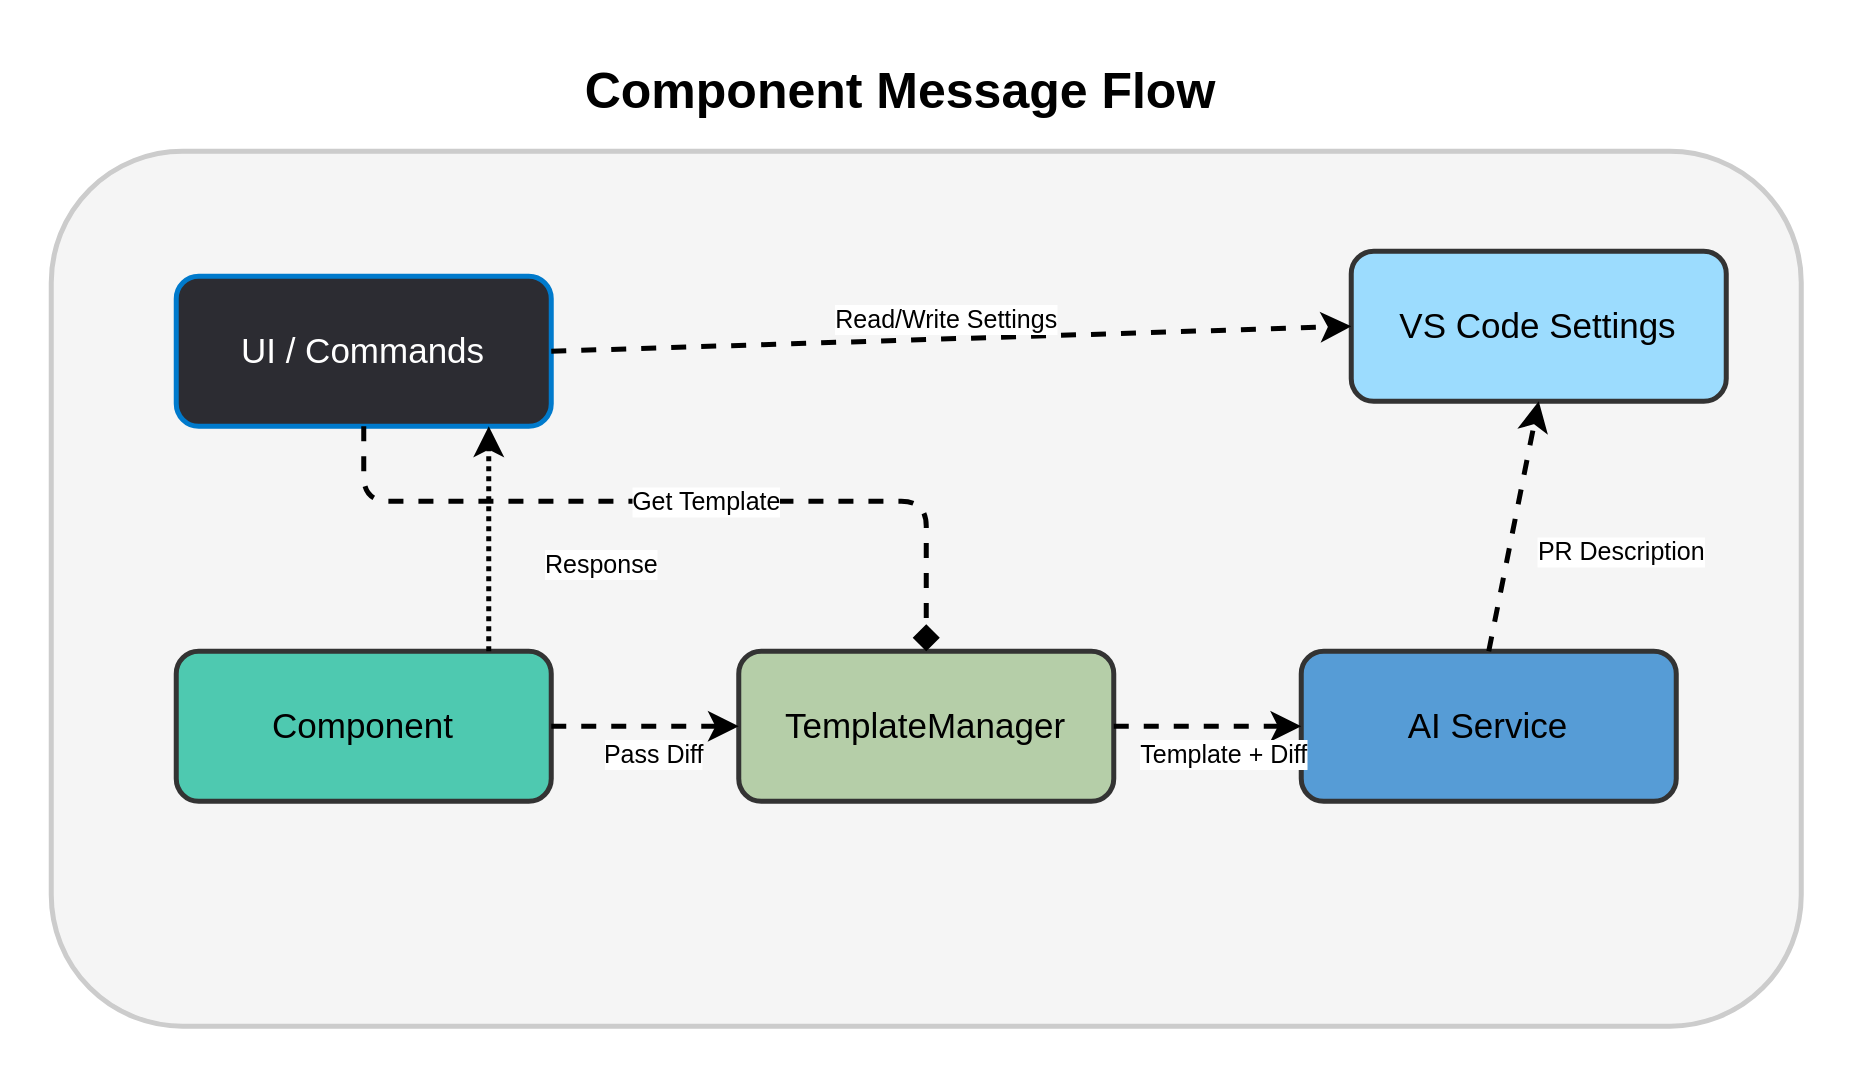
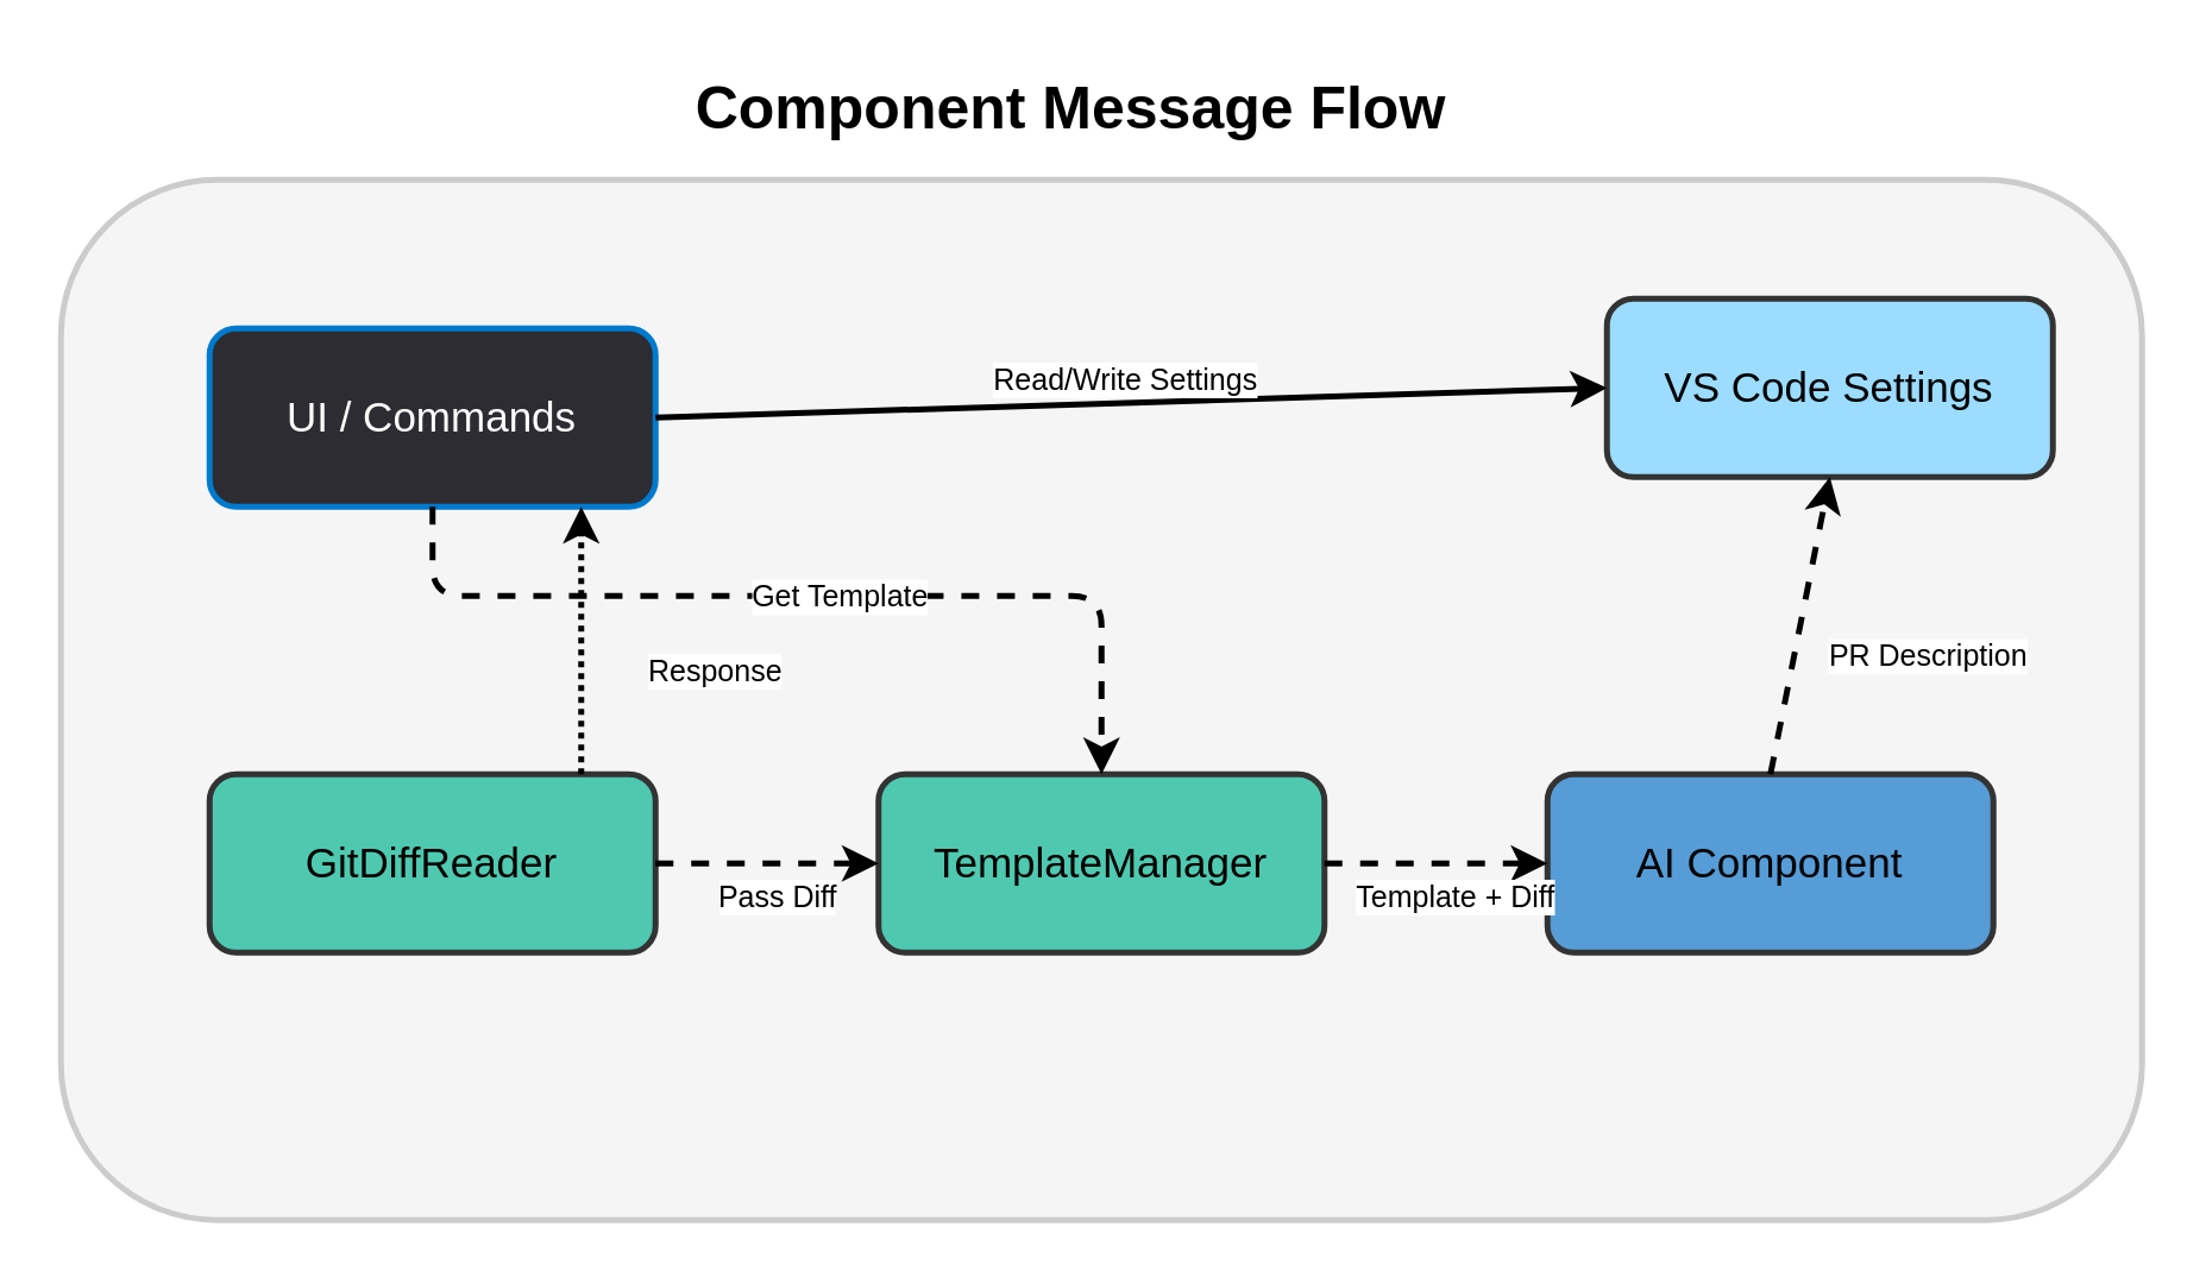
- <mxCell id="9" value="" style="endArrow=classic;html=1;strokeWidth=2;exitX=1;exitY=0.5;exitDx=0;exitDy=0;entryX=0;entryY=0.5;entryDx=0;entryDy=0;dashed=1;" edge="1" parent="1" source="4" target="5"><mxGeometry width="50" height="50" relative="1" as="geometry"><mxPoint x="230" y="150" as="sourcePoint" /><mxPoint x="280" y="100" as="targetPoint" /></mxGeometry></mxCell>
+ <mxCell id="9" value="" style="endArrow=classic;html=1;strokeWidth=2;exitX=1;exitY=0.5;exitDx=0;exitDy=0;entryX=0;entryY=0.5;entryDx=0;entryDy=0;dashed=0;" edge="1" parent="1" source="4" target="5"><mxGeometry width="50" height="50" relative="1" as="geometry"><mxPoint x="230" y="150" as="sourcePoint" /><mxPoint x="280" y="100" as="targetPoint" /></mxGeometry></mxCell>
- <mxCell id="13" value="" style="endArrow=diamond;html=1;strokeWidth=2;exitX=0.5;exitY=1;exitDx=0;exitDy=0;entryX=0.5;entryY=0;entryDx=0;entryDy=0;dashed=1;" edge="1" parent="1" source="4" target="7"><mxGeometry width="50" height="50" relative="1" as="geometry"><mxPoint x="340" y="180" as="sourcePoint" /><mxPoint x="390" y="130" as="targetPoint" /><Array as="points"><mxPoint x="145" y="200" /><mxPoint x="370" y="200" /></Array></mxGeometry></mxCell>
+ <mxCell id="13" value="" style="endArrow=classic;html=1;strokeWidth=2;exitX=0.5;exitY=1;exitDx=0;exitDy=0;entryX=0.5;entryY=0;entryDx=0;entryDy=0;dashed=1;" edge="1" parent="1" source="4" target="7"><mxGeometry width="50" height="50" relative="1" as="geometry"><mxPoint x="340" y="180" as="sourcePoint" /><mxPoint x="390" y="130" as="targetPoint" /><Array as="points"><mxPoint x="145" y="200" /><mxPoint x="370" y="200" /></Array></mxGeometry></mxCell>
- <mxCell id="6" value="Component" style="rounded=1;whiteSpace=wrap;html=1;fillColor=#4EC9B0;strokeColor=#333333;strokeWidth=2;fontSize=14;" vertex="1" parent="1"><mxGeometry x="70" y="260" width="150" height="60" as="geometry" /></mxCell>
+ <mxCell id="6" value="GitDiffReader" style="rounded=1;whiteSpace=wrap;html=1;fillColor=#4EC9B0;strokeColor=#333333;strokeWidth=2;fontSize=14;" vertex="1" parent="1"><mxGeometry x="70" y="260" width="150" height="60" as="geometry" /></mxCell>
- <mxCell id="7" value="TemplateManager" style="rounded=1;whiteSpace=wrap;html=1;fillColor=#B5CEA8;strokeColor=#333333;strokeWidth=2;fontSize=14;" vertex="1" parent="1"><mxGeometry x="295" y="260" width="150" height="60" as="geometry" /></mxCell>
+ <mxCell id="7" value="TemplateManager" style="rounded=1;whiteSpace=wrap;html=1;fillColor=#4ec9b0;strokeColor=#333333;strokeWidth=2;fontSize=14;" vertex="1" parent="1"><mxGeometry x="295" y="260" width="150" height="60" as="geometry" /></mxCell>
- <mxCell id="8" value="AI Service" style="rounded=1;whiteSpace=wrap;html=1;fillColor=#569CD6;strokeColor=#333333;strokeWidth=2;fontSize=14;" vertex="1" parent="1"><mxGeometry x="520" y="260" width="150" height="60" as="geometry" /></mxCell>
+ <mxCell id="8" value="AI Component" style="rounded=1;whiteSpace=wrap;html=1;fillColor=#569CD6;strokeColor=#333333;strokeWidth=2;fontSize=14;" vertex="1" parent="1"><mxGeometry x="520" y="260" width="150" height="60" as="geometry" /></mxCell>
